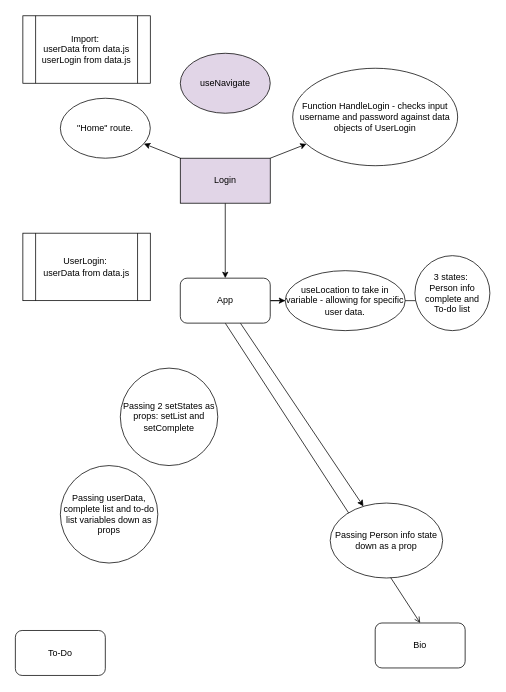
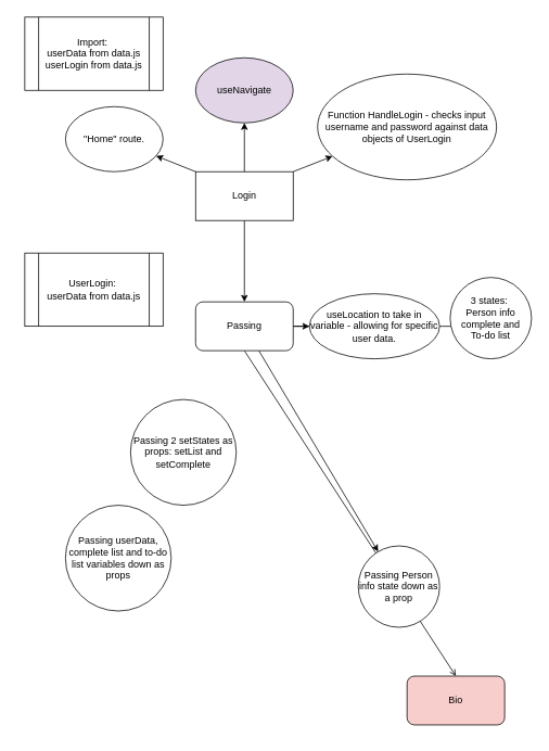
+ <mxCell id="3" style="edgeStyle=none;html=1;" edge="1" parent="1" source="6" target="17"><mxGeometry relative="1" as="geometry" /></mxCell>
- <mxCell id="6" value="Login" style="rounded=0;whiteSpace=wrap;html=1;fillColor=#e1d5e7;" vertex="1" parent="1"><mxGeometry x="240" y="210" width="120" height="60" as="geometry" /></mxCell>
+ <mxCell id="6" value="Login" style="rounded=0;whiteSpace=wrap;html=1;" vertex="1" parent="1"><mxGeometry x="240" y="210" width="120" height="60" as="geometry" /></mxCell>
- <mxCell id="11" value="App" style="rounded=1;whiteSpace=wrap;html=1;" vertex="1" parent="1"><mxGeometry x="240" y="370" width="120" height="60" as="geometry" /></mxCell>
+ <mxCell id="11" value="Passing" style="rounded=1;whiteSpace=wrap;html=1;" vertex="1" parent="1"><mxGeometry x="240" y="370" width="120" height="60" as="geometry" /></mxCell>
- <mxCell id="19" value="Passing Person info state down as a prop" style="ellipse;whiteSpace=wrap;html=1;aspect=fixed;" vertex="1" parent="1"><mxGeometry x="440" y="670" width="150" height="100" as="geometry" /></mxCell>
+ <mxCell id="19" value="Passing Person info state down as a prop" style="ellipse;whiteSpace=wrap;html=1;aspect=fixed;" vertex="1" parent="1"><mxGeometry x="440" y="670" width="100" height="100" as="geometry" /></mxCell>
- <mxCell id="13" value="Bio" style="rounded=1;whiteSpace=wrap;html=1;" vertex="1" parent="1"><mxGeometry x="500" y="830" width="120" height="60" as="geometry" /></mxCell>
+ <mxCell id="13" value="Bio" style="rounded=1;whiteSpace=wrap;html=1;fillColor=#f8cecc;" vertex="1" parent="1"><mxGeometry x="500" y="830" width="120" height="60" as="geometry" /></mxCell>
- <mxCell id="12" value="To-Do" style="rounded=1;whiteSpace=wrap;html=1;" vertex="1" parent="1"><mxGeometry x="20" y="840" width="120" height="60" as="geometry" /></mxCell>
